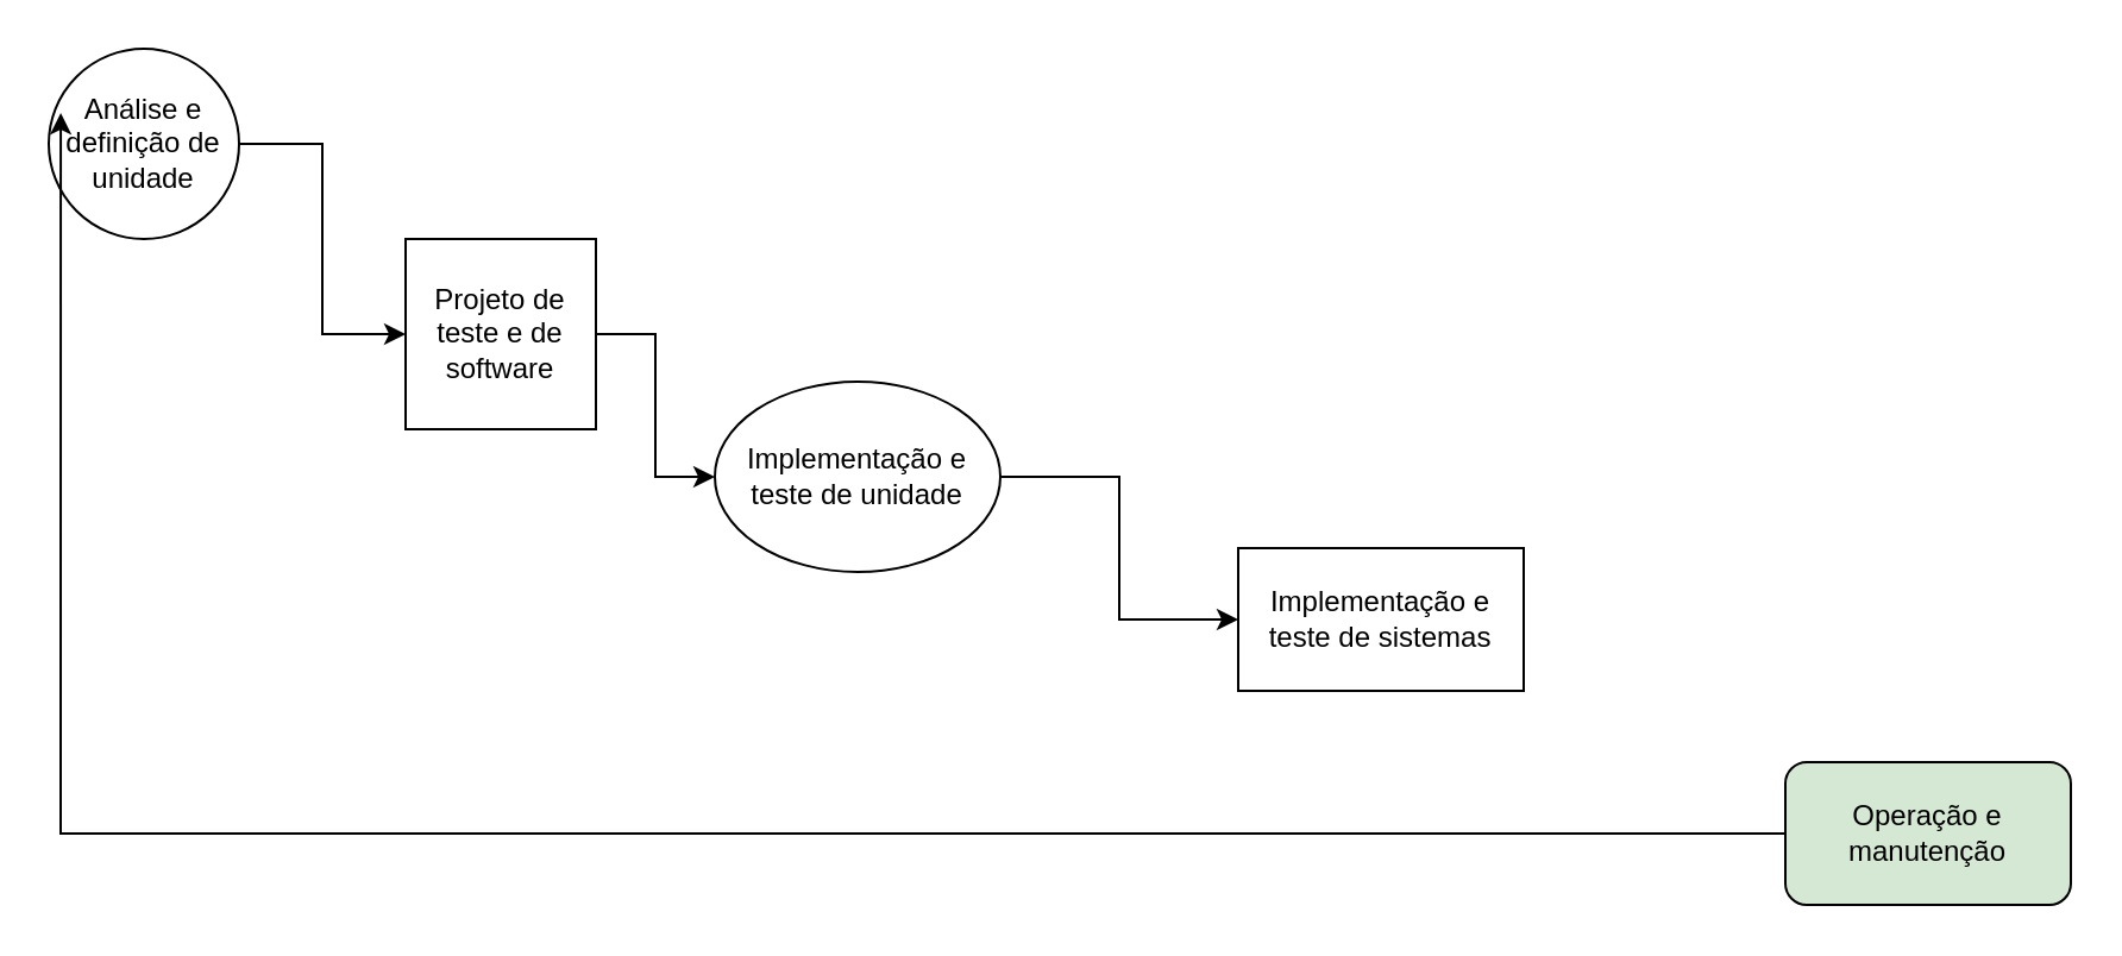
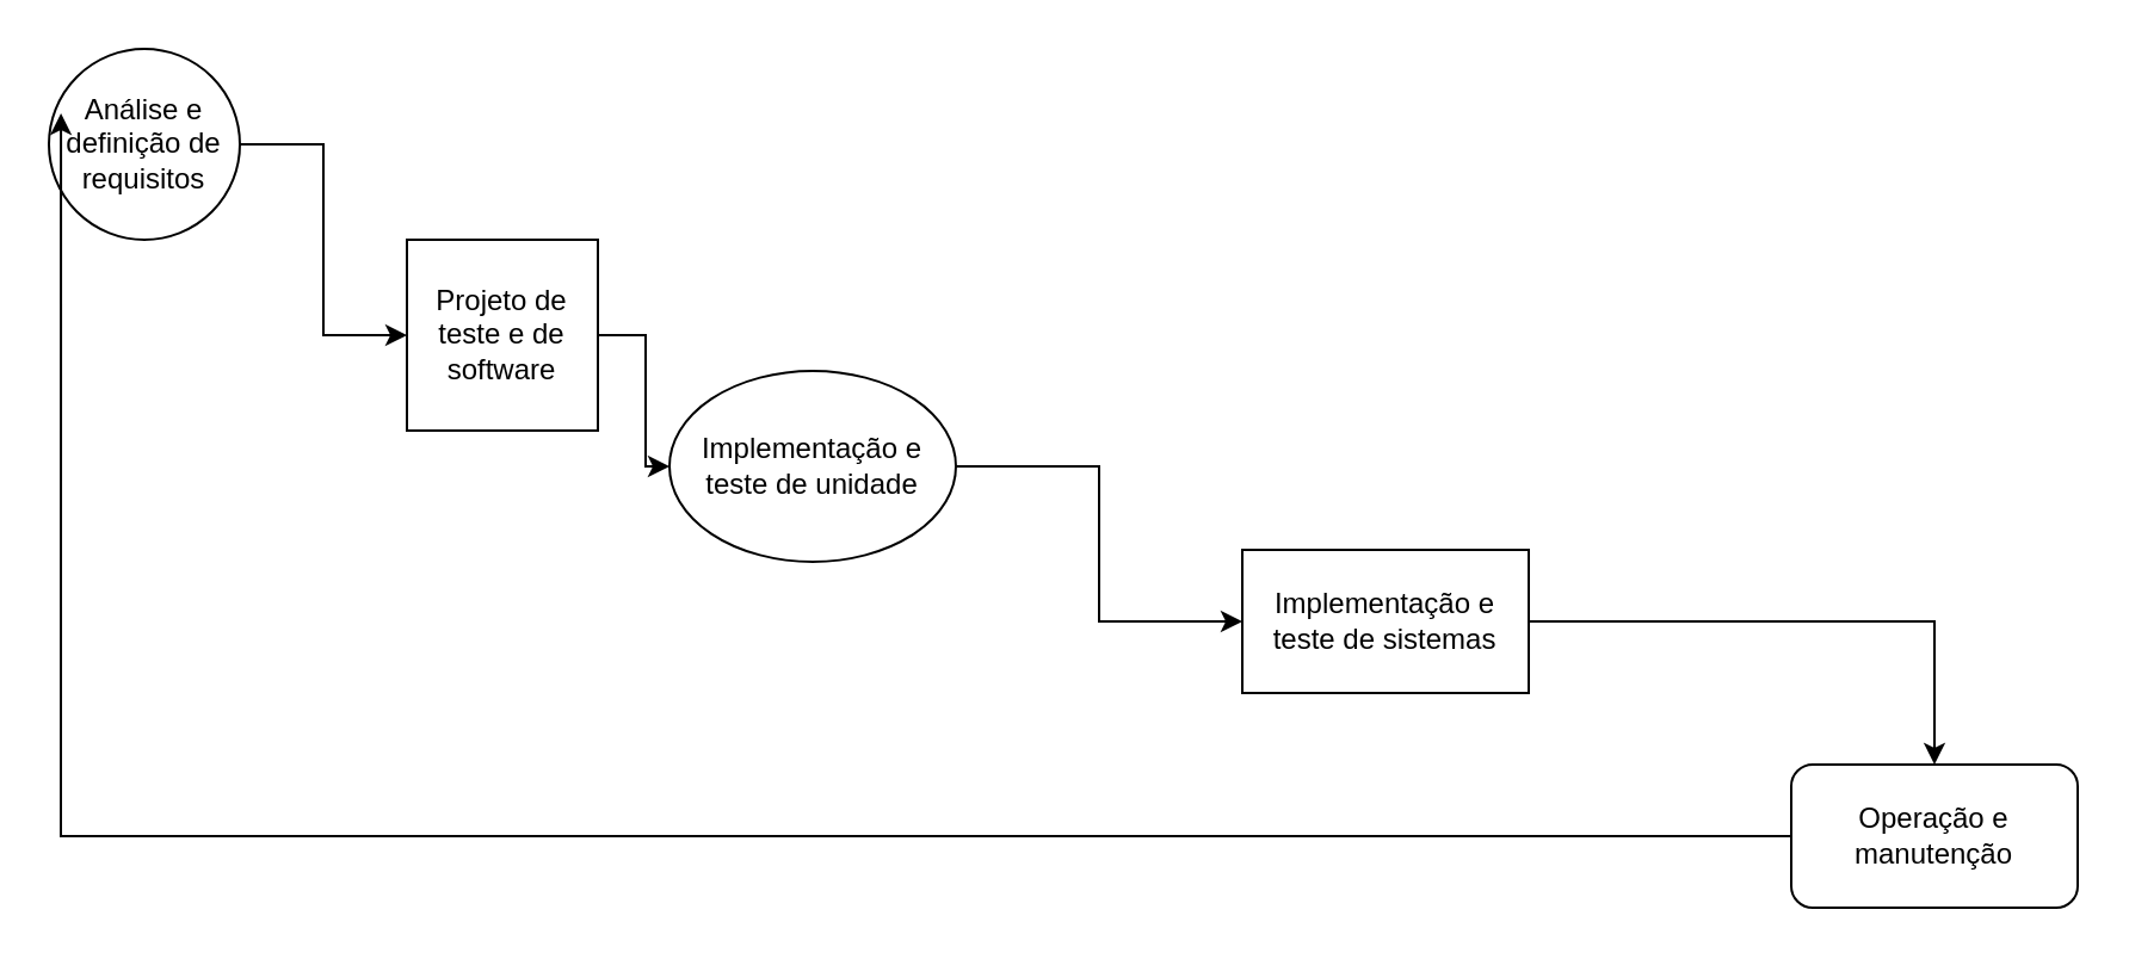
- <mxCell id="3" value="Análise e definição de unidade" style="ellipse;whiteSpace=wrap;html=1;aspect=fixed;" vertex="1" parent="1"><mxGeometry x="20" y="20" width="80" height="80" as="geometry" /></mxCell>
+ <mxCell id="3" value="Análise e definição de requisitos" style="ellipse;whiteSpace=wrap;html=1;aspect=fixed;" vertex="1" parent="1"><mxGeometry x="20" y="20" width="80" height="80" as="geometry" /></mxCell>
- <mxCell id="7" value="Implementação e teste de unidade " style="ellipse;whiteSpace=wrap;html=1;" vertex="1" parent="1"><mxGeometry x="300" y="160" width="120" height="80" as="geometry" /></mxCell>
+ <mxCell id="7" value="Implementação e teste de unidade " style="ellipse;whiteSpace=wrap;html=1;" vertex="1" parent="1"><mxGeometry x="280" y="155" width="120" height="80" as="geometry" /></mxCell>
+ <mxCell id="8" style="edgeStyle=orthogonalEdgeStyle;rounded=0;orthogonalLoop=1;jettySize=auto;html=1;" edge="1" parent="1" source="9" target="11"><mxGeometry relative="1" as="geometry" /></mxCell>
- <mxCell id="11" value="Operação e manutenção" style="rounded=1;whiteSpace=wrap;html=1;fillColor=#d5e8d4;" vertex="1" parent="1"><mxGeometry x="750" y="320" width="120" height="60" as="geometry" /></mxCell>
+ <mxCell id="11" value="Operação e manutenção" style="rounded=1;whiteSpace=wrap;html=1;" vertex="1" parent="1"><mxGeometry x="750" y="320" width="120" height="60" as="geometry" /></mxCell>
